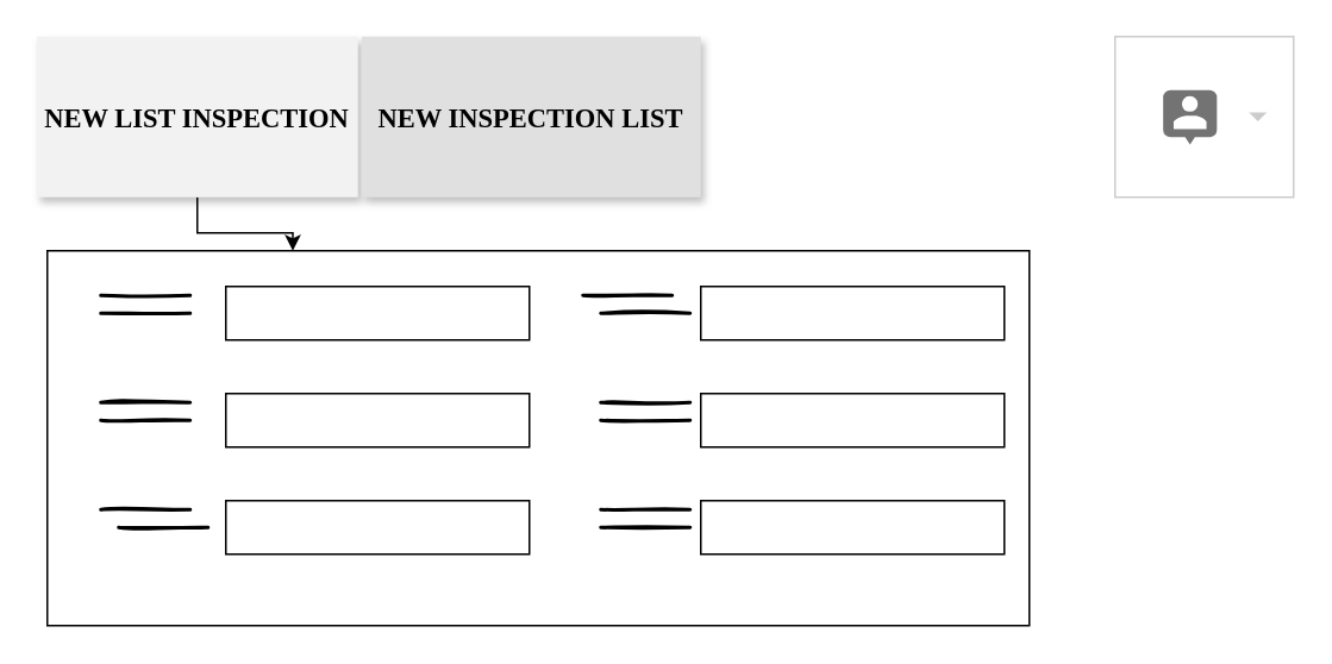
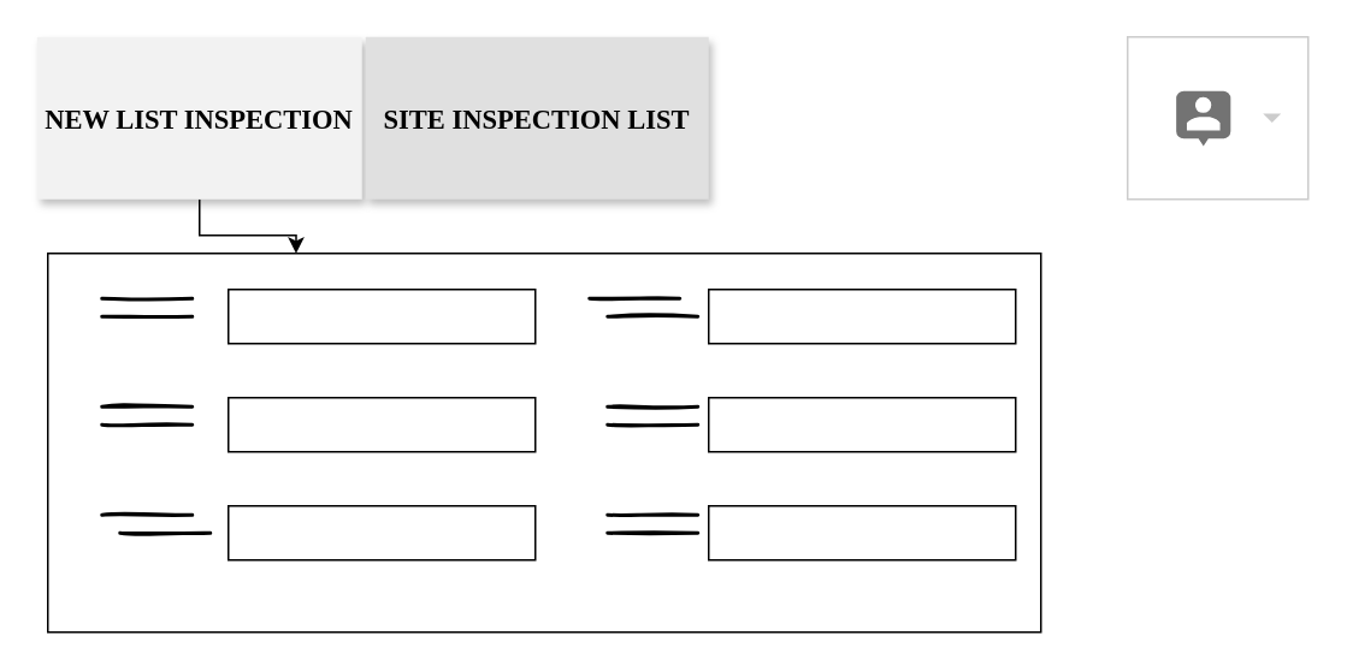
- <mxCell id="4" value="NEW INSPECTION LIST" style="dashed=0;align=center;fontSize=15;shape=rect;fillColor=#e0e0e0;strokeColor=none;fontStyle=1;shadow=1;fontColor=#000000;html=0;fontFamily=Times New Roman;" vertex="1" parent="1"><mxGeometry x="202" y="20" width="190" height="90" as="geometry" /></mxCell>
+ <mxCell id="4" value="SITE INSPECTION LIST" style="dashed=0;align=center;fontSize=15;shape=rect;fillColor=#e0e0e0;strokeColor=none;fontStyle=1;shadow=1;fontColor=#000000;html=0;fontFamily=Times New Roman;" vertex="1" parent="1"><mxGeometry x="202" y="20" width="190" height="90" as="geometry" /></mxCell>
